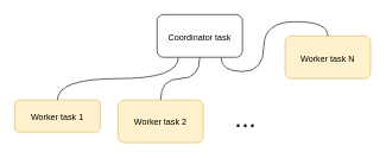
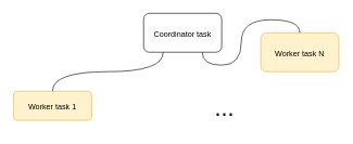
- <mxCell id="7" style="edgeStyle=orthogonalEdgeStyle;curved=1;rounded=0;orthogonalLoop=1;jettySize=auto;html=1;exitX=0.5;exitY=1;exitDx=0;exitDy=0;entryX=0.5;entryY=0;entryDx=0;entryDy=0;endArrow=none;endFill=0;" parent="1" source="9" target="3" edge="1"><mxGeometry relative="1" as="geometry" /></mxCell>
- <mxCell id="3" value="&lt;font style=&quot;font-size: 12px&quot;&gt;Worker task 2&lt;/font&gt;" style="rounded=1;whiteSpace=wrap;html=1;fontSize=18;fillColor=#fff2cc;strokeColor=#d6b656;" parent="1" vertex="1"><mxGeometry x="165" y="140" width="120" height="60" as="geometry" /></mxCell>
